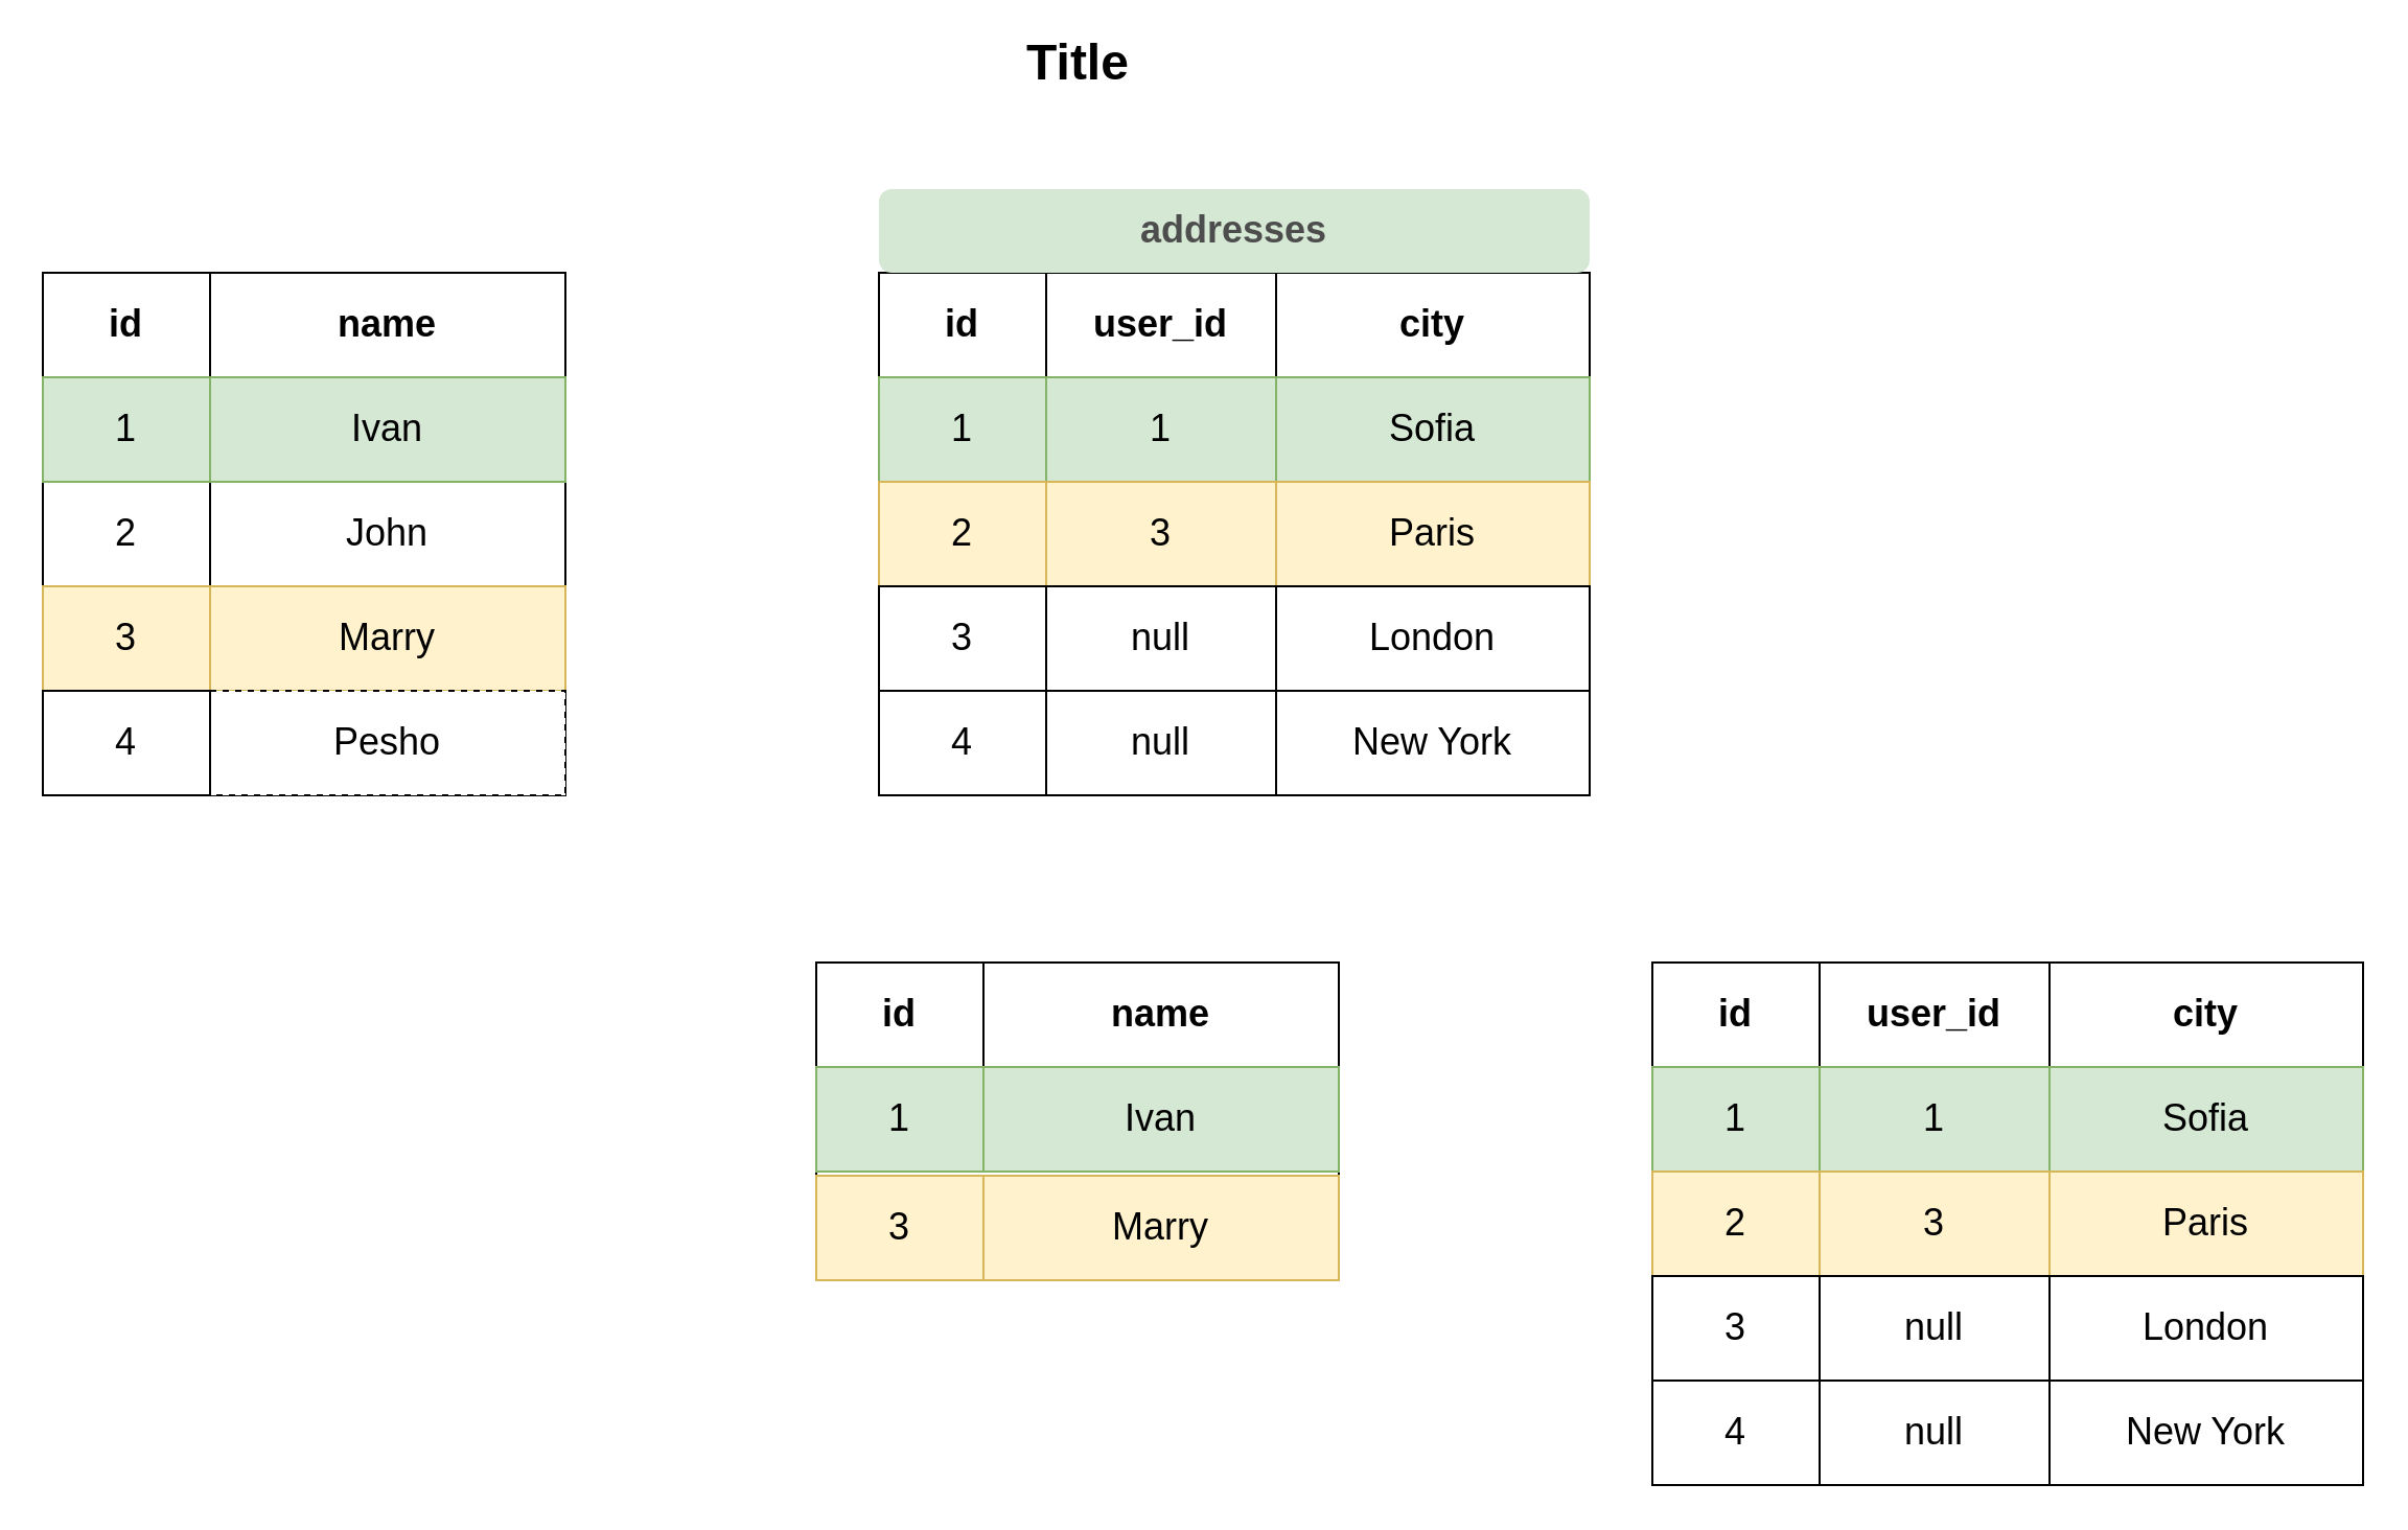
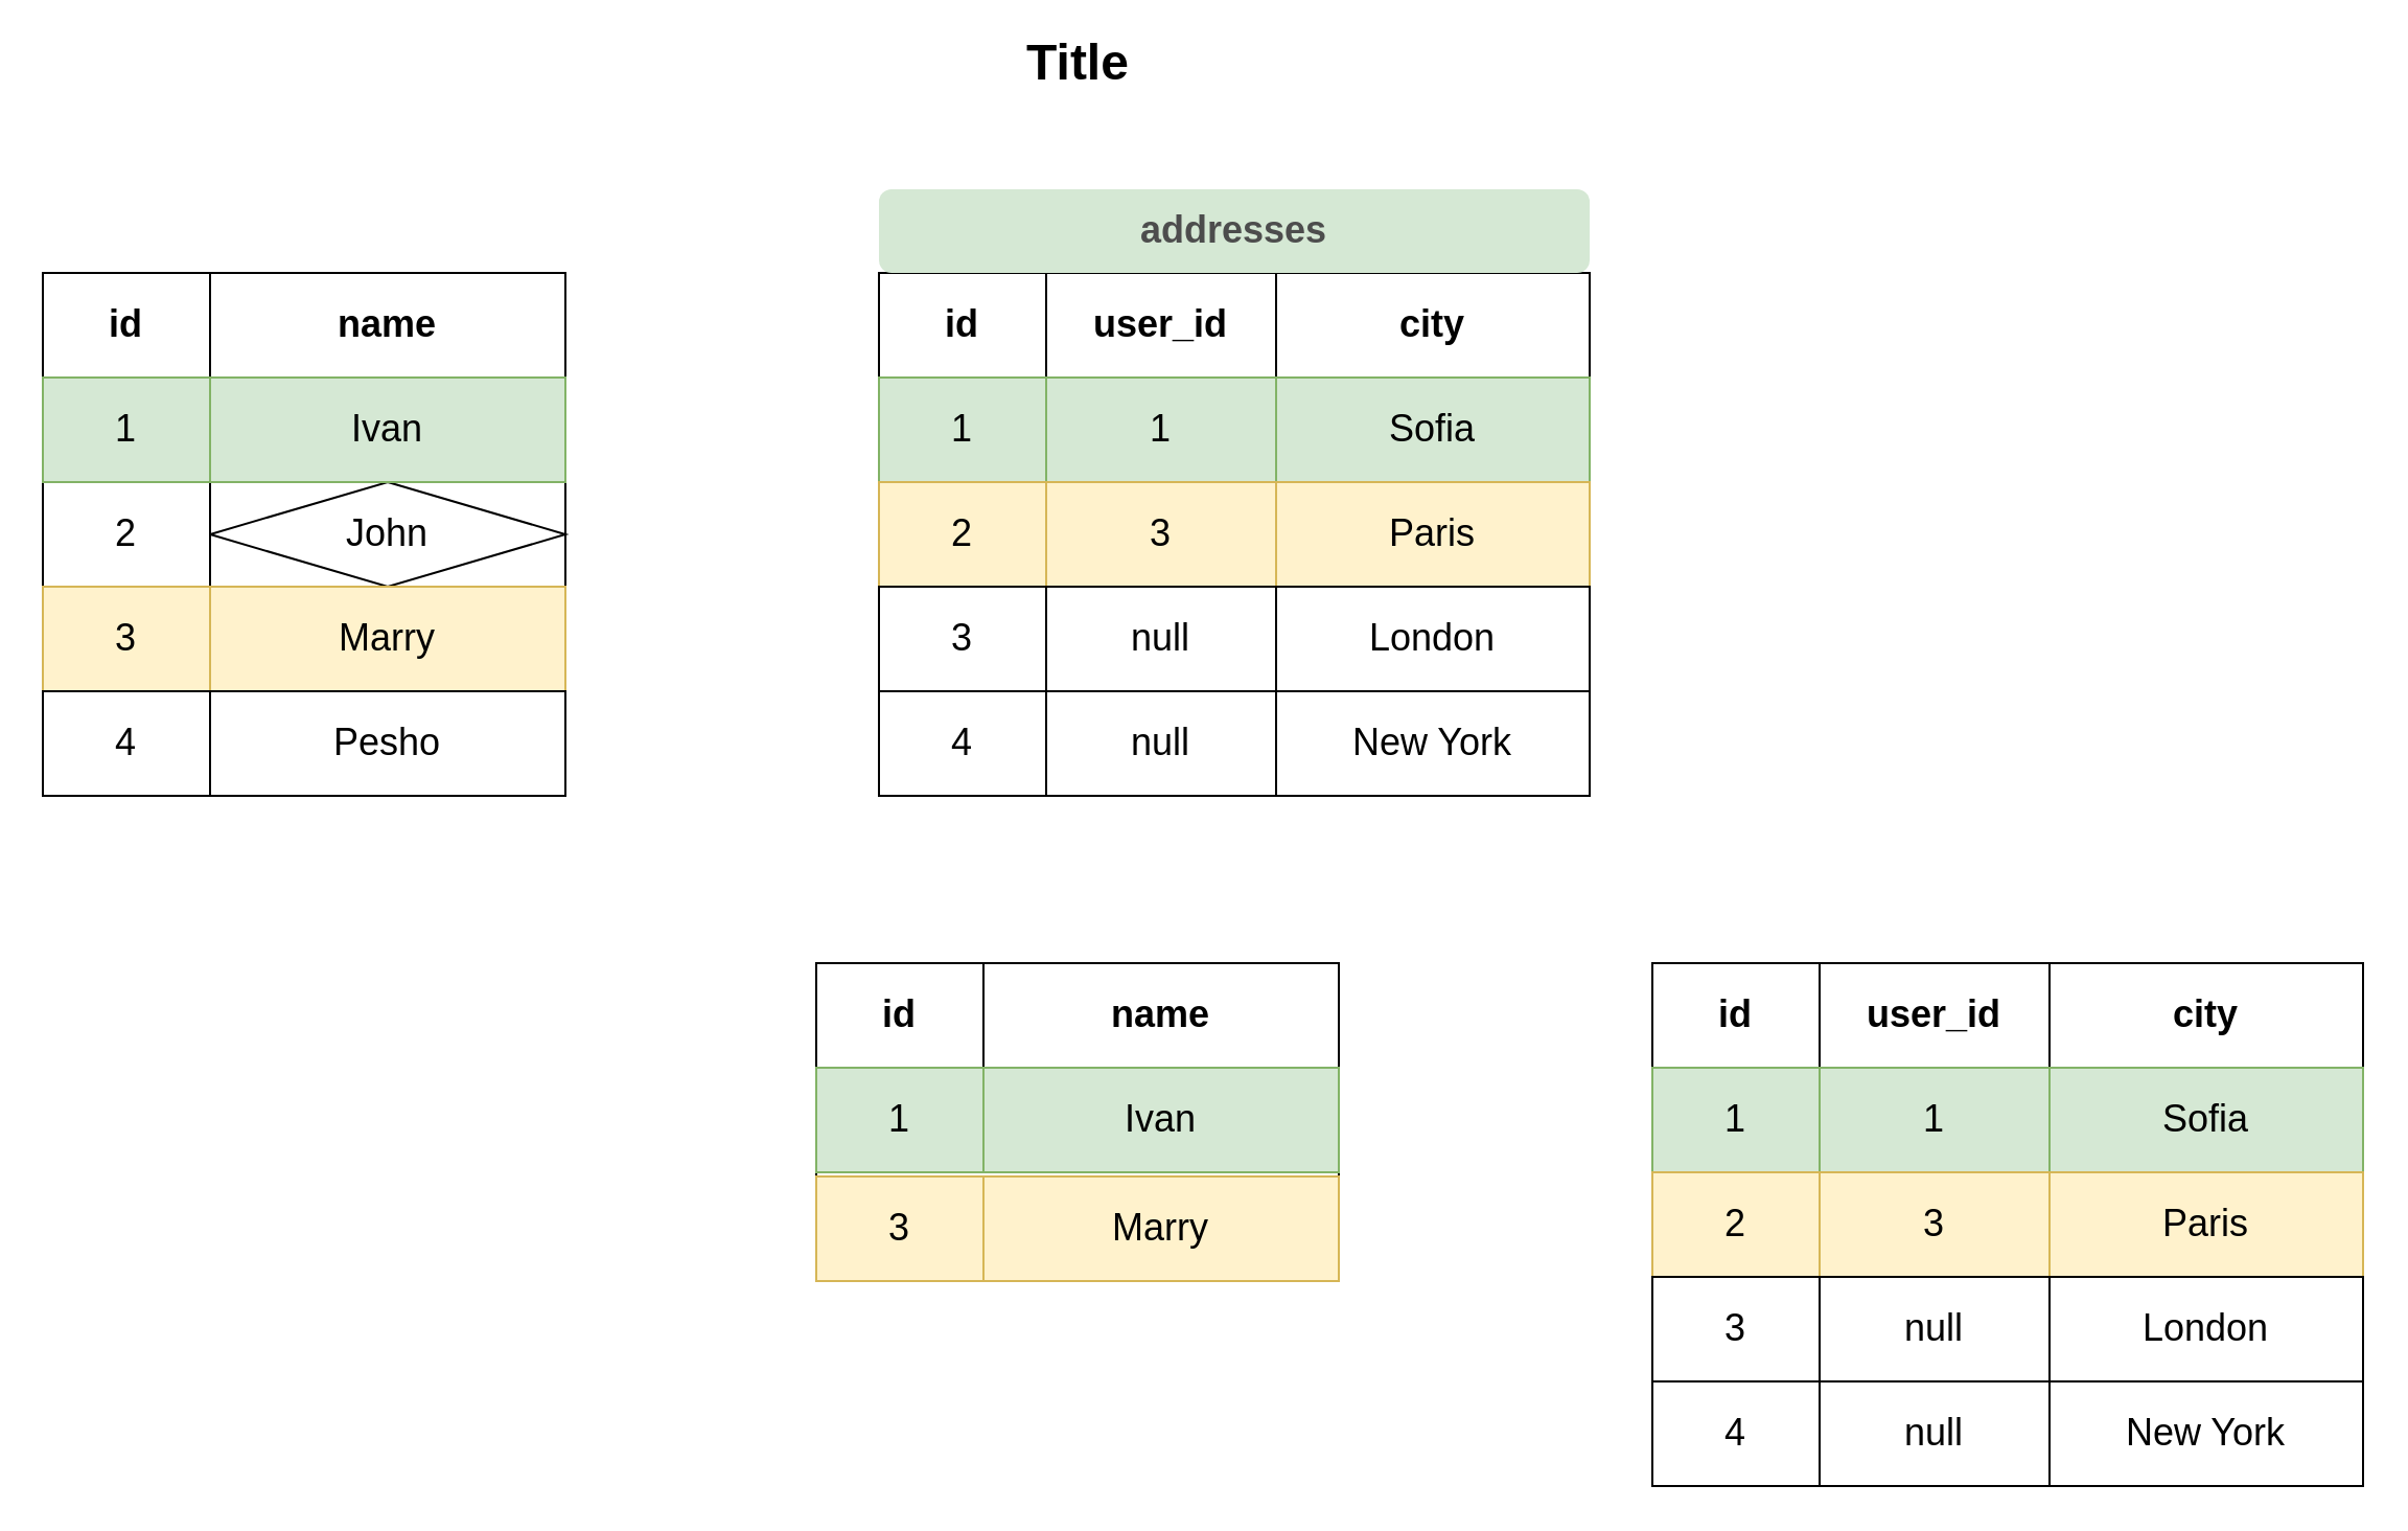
- <mxCell id="28" value="John" style="rounded=0;whiteSpace=wrap;html=1;fontSize=18;" vertex="1" parent="26"><mxGeometry x="80" y="100" width="170" height="50" as="geometry" /></mxCell>
+ <mxCell id="28" value="John" style="rhombus;whiteSpace=wrap;html=1;fontSize=18;" vertex="1" parent="26"><mxGeometry x="80" y="100" width="170" height="50" as="geometry" /></mxCell>
- <mxCell id="30" value="Pesho" style="rounded=0;whiteSpace=wrap;html=1;fontSize=18;dashed=1;" vertex="1" parent="26"><mxGeometry x="80" y="200" width="170" height="50" as="geometry" /></mxCell>
+ <mxCell id="30" value="Pesho" style="rounded=0;whiteSpace=wrap;html=1;fontSize=18;" vertex="1" parent="26"><mxGeometry x="80" y="200" width="170" height="50" as="geometry" /></mxCell>
